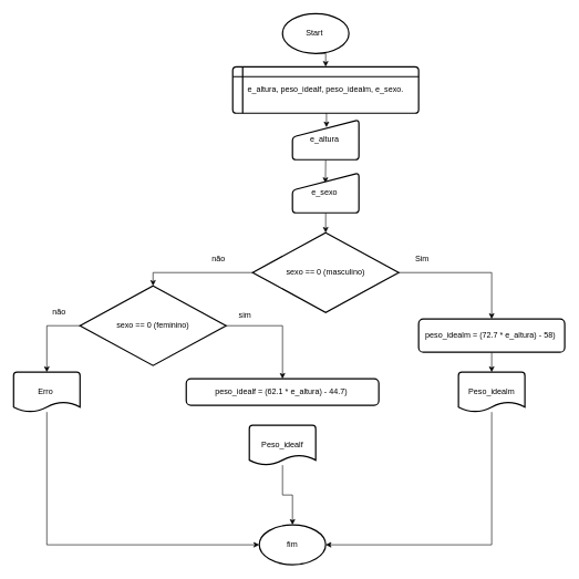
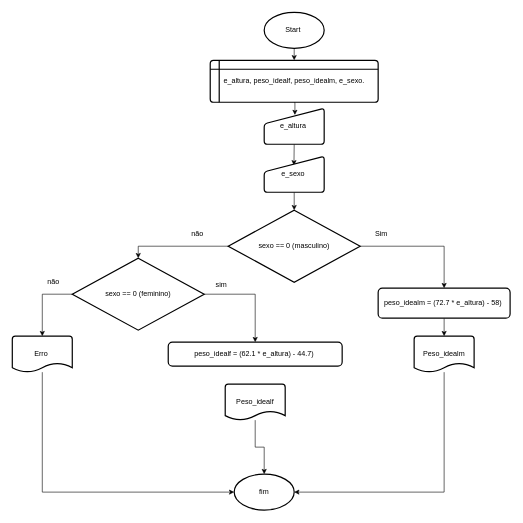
- <mxCell id="3" value="&lt;font style=&quot;vertical-align: inherit&quot;&gt;&lt;font style=&quot;vertical-align: inherit&quot;&gt;Start&amp;nbsp;&lt;/font&gt;&lt;/font&gt;" style="strokeWidth=2;html=1;shape=mxgraph.flowchart.start_1;whiteSpace=wrap;" vertex="1" parent="1"><mxGeometry x="425" y="20" width="100" height="60" as="geometry" /></mxCell>
+ <mxCell id="3" value="&lt;font style=&quot;vertical-align: inherit&quot;&gt;&lt;font style=&quot;vertical-align: inherit&quot;&gt;Start&amp;nbsp;&lt;/font&gt;&lt;/font&gt;" style="strokeWidth=2;html=1;shape=mxgraph.flowchart.start_1;whiteSpace=wrap;" vertex="1" parent="1"><mxGeometry x="440" y="20" width="100" height="60" as="geometry" /></mxCell>
